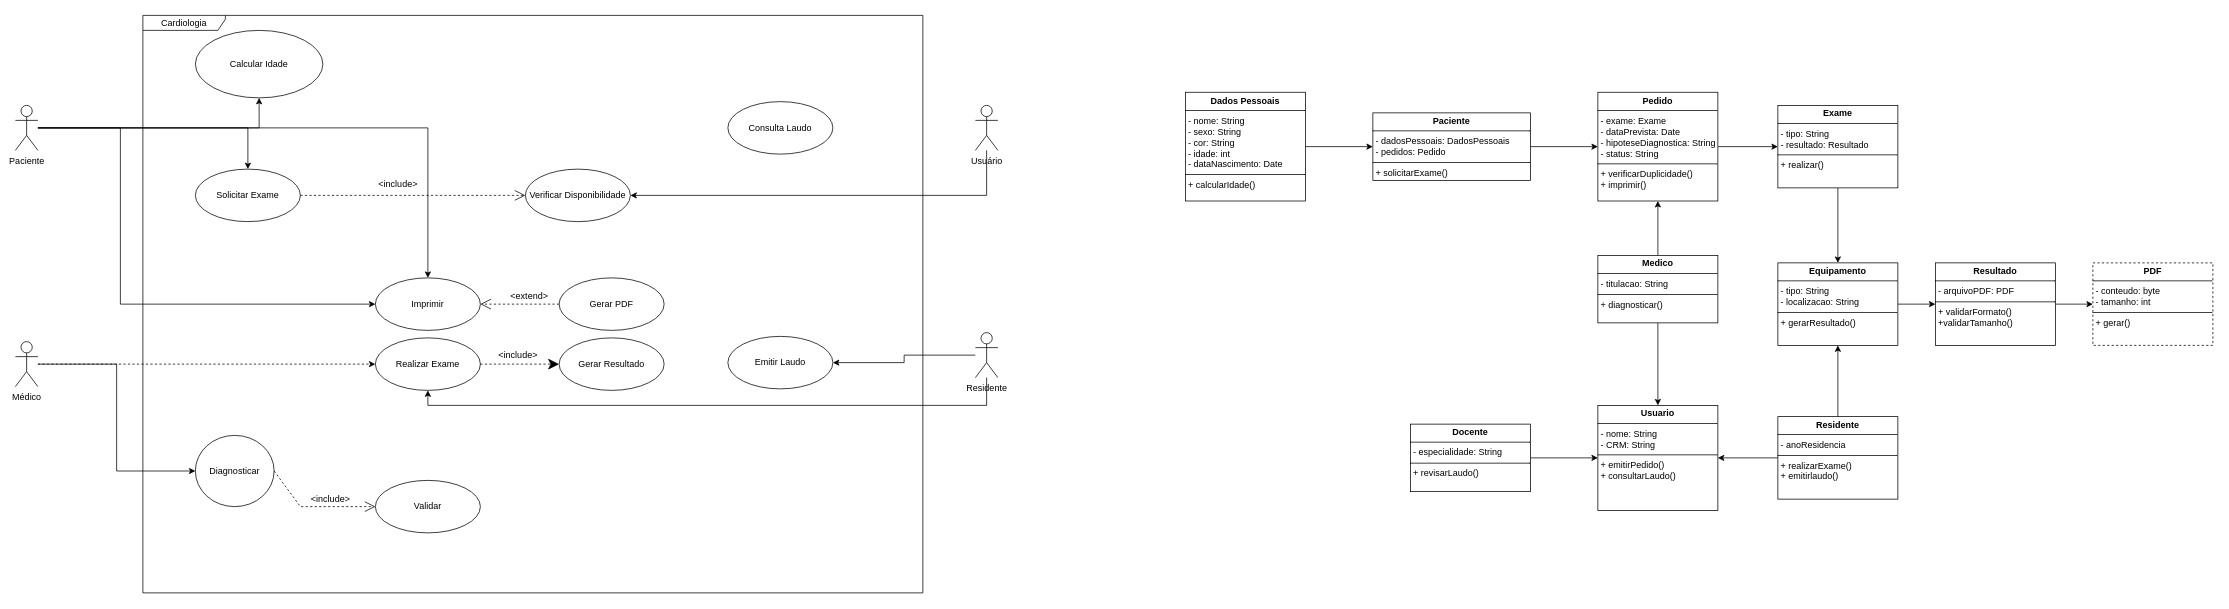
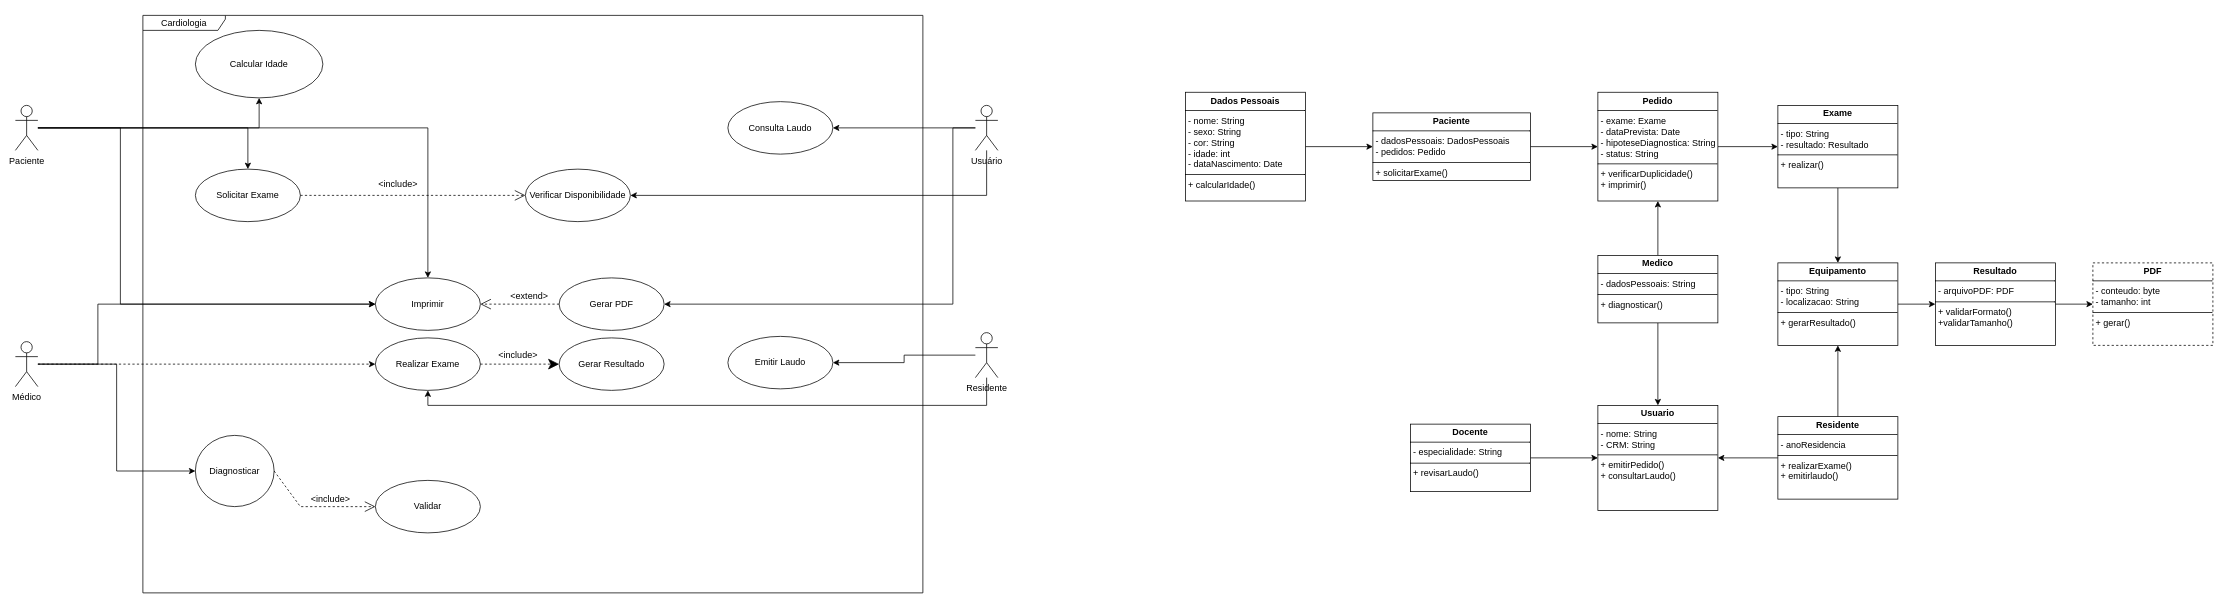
+ <mxCell id="34" style="edgeStyle=orthogonalEdgeStyle;rounded=0;orthogonalLoop=1;jettySize=auto;html=1;" edge="1" parent="1" source="37" target="50"><mxGeometry relative="1" as="geometry" /></mxCell>
- <mxCell id="5" value="&lt;p style=&quot;margin:0px;margin-top:4px;text-align:center;&quot;&gt;&lt;b&gt;Medico&lt;/b&gt;&lt;/p&gt;&lt;hr size=&quot;1&quot; style=&quot;border-style:solid;&quot;&gt;&lt;p style=&quot;margin:0px;margin-left:4px;&quot;&gt;- titulacao: String&lt;/p&gt;&lt;hr size=&quot;1&quot; style=&quot;border-style:solid;&quot;&gt;&lt;p style=&quot;margin:0px;margin-left:4px;&quot;&gt;+ diagnosticar()&lt;/p&gt;" style="verticalAlign=top;align=left;overflow=fill;html=1;whiteSpace=wrap;" vertex="1" parent="1"><mxGeometry x="2130" y="340" width="160" height="90" as="geometry" /></mxCell>
+ <mxCell id="5" value="&lt;p style=&quot;margin:0px;margin-top:4px;text-align:center;&quot;&gt;&lt;b&gt;Medico&lt;/b&gt;&lt;/p&gt;&lt;hr size=&quot;1&quot; style=&quot;border-style:solid;&quot;&gt;&lt;p style=&quot;margin:0px;margin-left:4px;&quot;&gt;- dadosPessoais: String&lt;/p&gt;&lt;hr size=&quot;1&quot; style=&quot;border-style:solid;&quot;&gt;&lt;p style=&quot;margin:0px;margin-left:4px;&quot;&gt;+ diagnosticar()&lt;/p&gt;" style="verticalAlign=top;align=left;overflow=fill;html=1;whiteSpace=wrap;" vertex="1" parent="1"><mxGeometry x="2130" y="340" width="160" height="90" as="geometry" /></mxCell>
+ <mxCell id="35" style="edgeStyle=orthogonalEdgeStyle;rounded=0;orthogonalLoop=1;jettySize=auto;html=1;entryX=1;entryY=0.5;entryDx=0;entryDy=0;" edge="1" parent="1" source="37" target="51"><mxGeometry relative="1" as="geometry"><Array as="points"><mxPoint x="1270" y="170" /><mxPoint x="1270" y="405" /></Array></mxGeometry></mxCell>
+ <mxCell id="32" style="edgeStyle=orthogonalEdgeStyle;rounded=0;orthogonalLoop=1;jettySize=auto;html=1;entryX=0;entryY=0.5;entryDx=0;entryDy=0;" edge="1" parent="1" source="33" target="46"><mxGeometry relative="1" as="geometry"><Array as="points"><mxPoint x="130" y="485" /><mxPoint x="130" y="405" /></Array></mxGeometry></mxCell>
